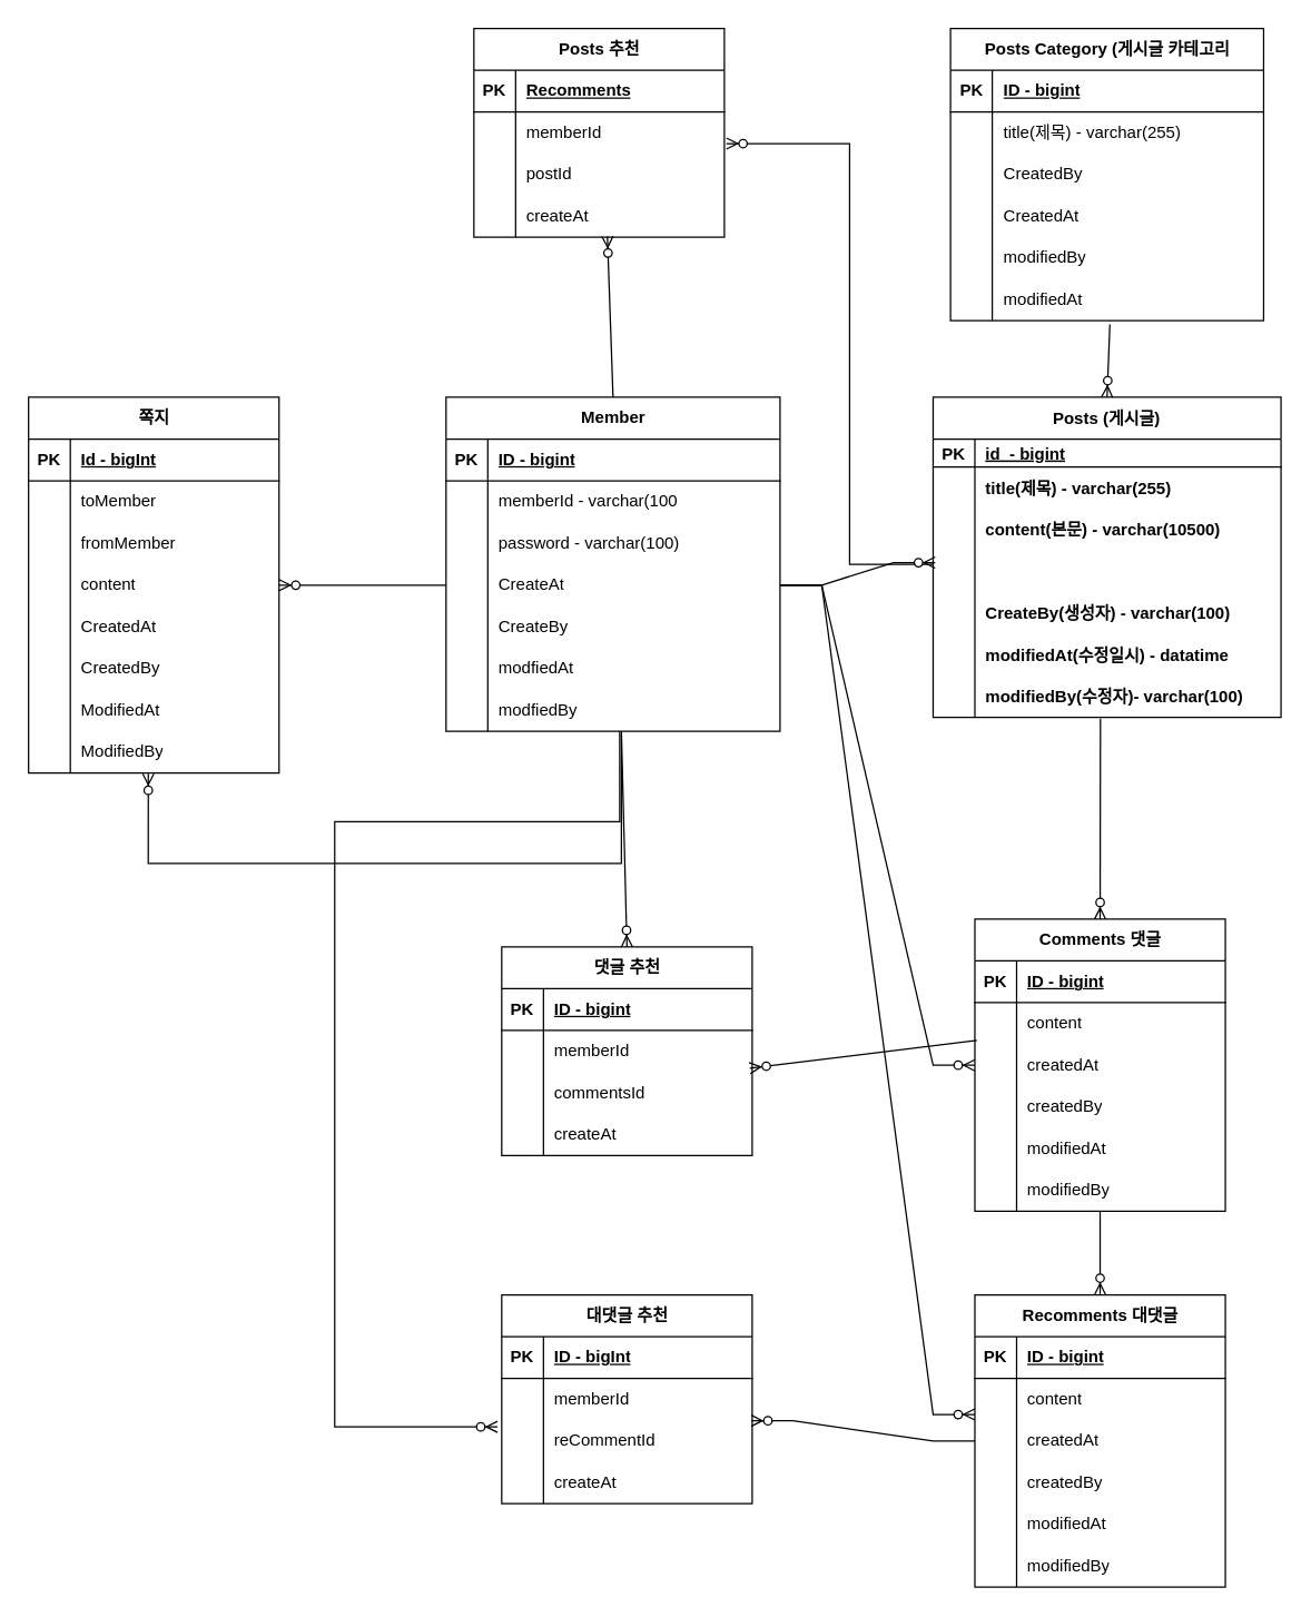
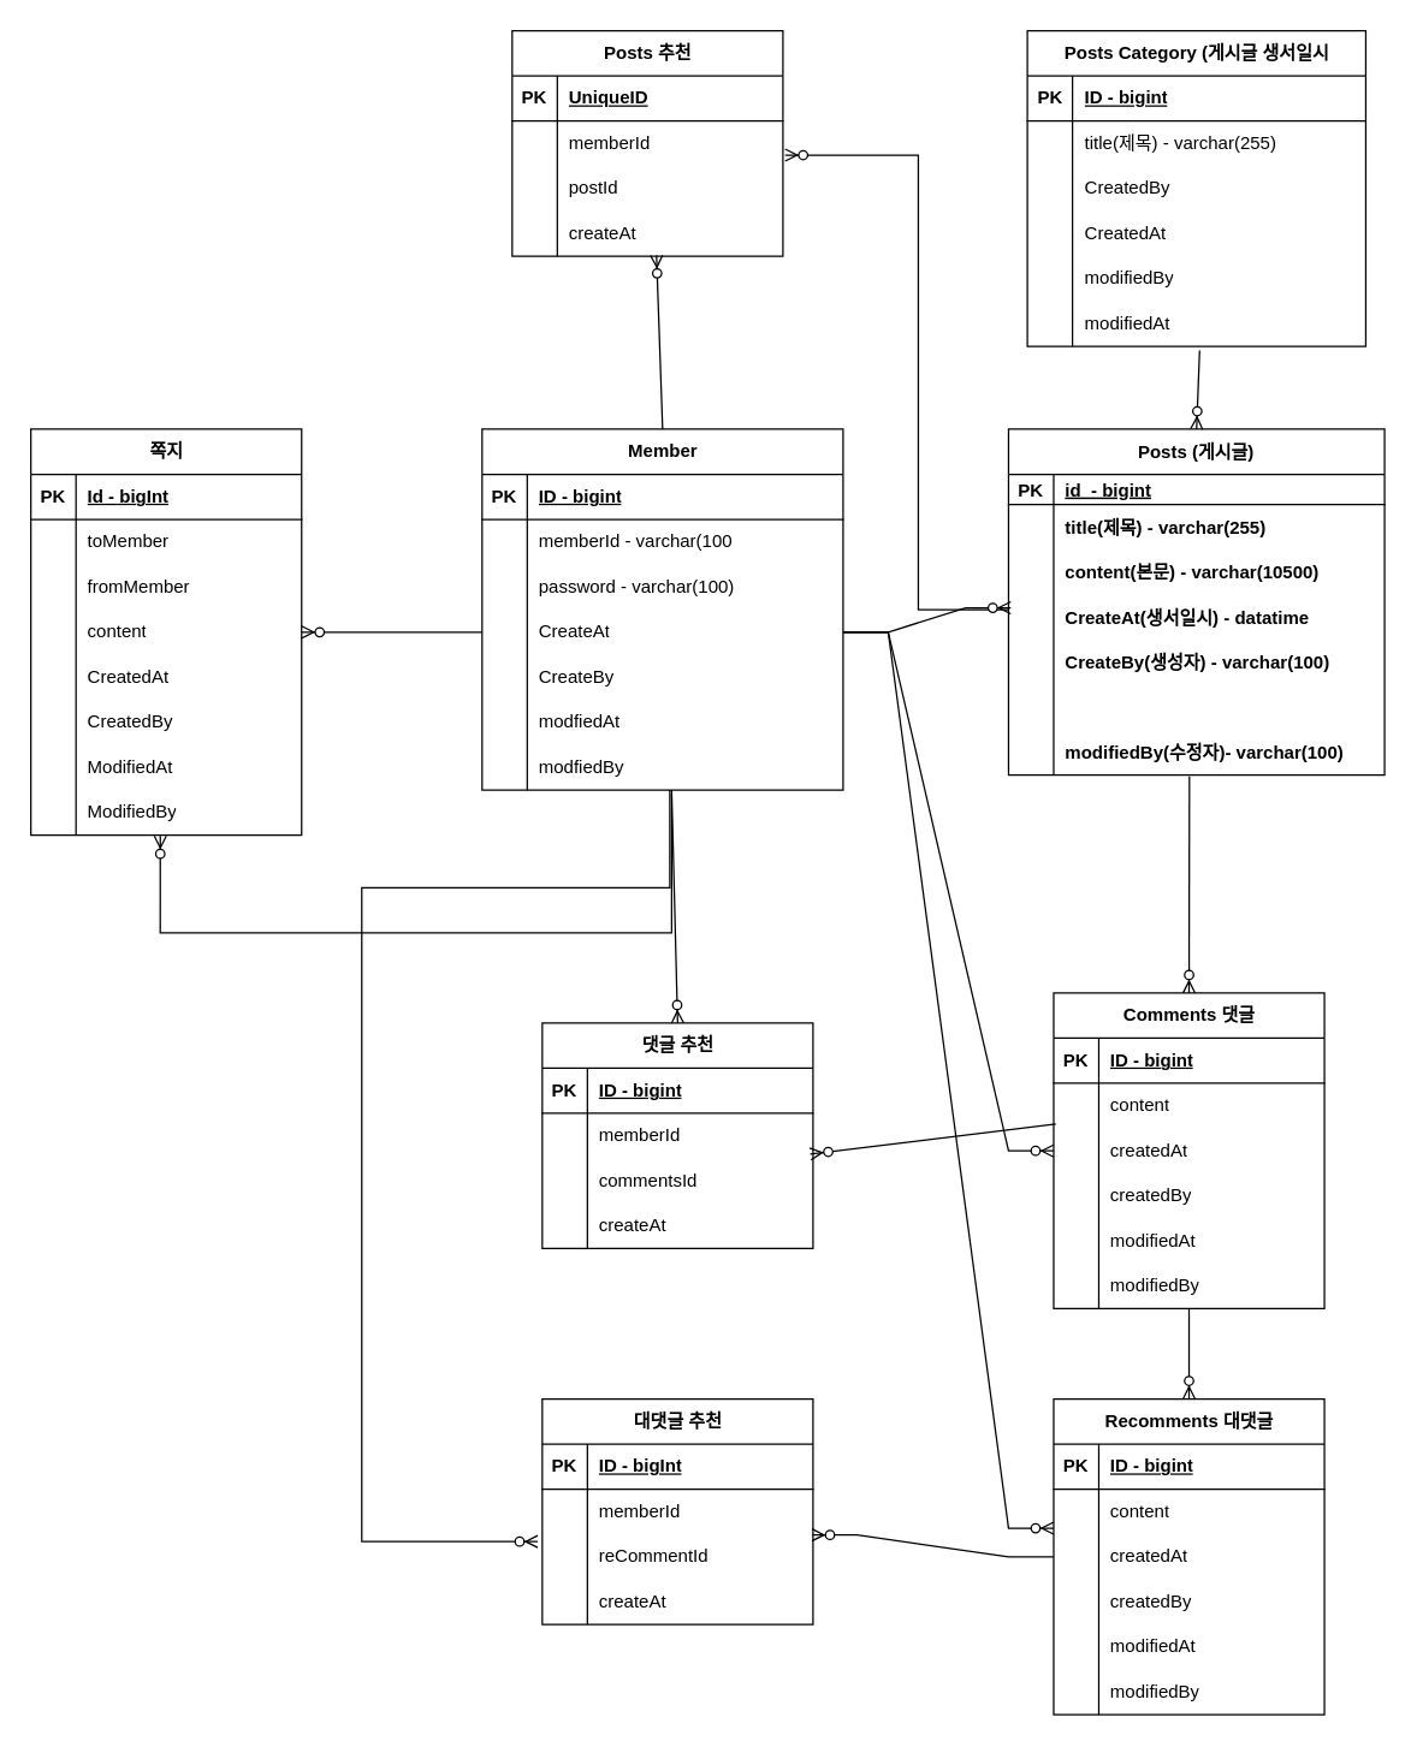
- <mxCell id="122" value="Posts Category (게시글 카테고리" style="shape=table;startSize=30;container=1;collapsible=1;childLayout=tableLayout;fixedRows=1;rowLines=0;fontStyle=1;align=center;resizeLast=1;html=1;" parent="1" vertex="1"><mxGeometry x="682.5" y="20" width="225" height="210" as="geometry" /></mxCell>
+ <mxCell id="122" value="Posts Category (게시글 생서일시" style="shape=table;startSize=30;container=1;collapsible=1;childLayout=tableLayout;fixedRows=1;rowLines=0;fontStyle=1;align=center;resizeLast=1;html=1;" parent="1" vertex="1"><mxGeometry x="682.5" y="20" width="225" height="210" as="geometry" /></mxCell>
- <mxCell id="74" value="Recomments" style="shape=partialRectangle;connectable=0;fillColor=none;top=0;left=0;bottom=0;right=0;align=left;spacingLeft=6;fontStyle=5;overflow=hidden;whiteSpace=wrap;html=1;" parent="72" vertex="1"><mxGeometry x="30" width="150" height="30" as="geometry"><mxRectangle width="150" height="30" as="alternateBounds" /></mxGeometry></mxCell>
+ <mxCell id="74" value="UniqueID" style="shape=partialRectangle;connectable=0;fillColor=none;top=0;left=0;bottom=0;right=0;align=left;spacingLeft=6;fontStyle=5;overflow=hidden;whiteSpace=wrap;html=1;" parent="72" vertex="1"><mxGeometry x="30" width="150" height="30" as="geometry"><mxRectangle width="150" height="30" as="alternateBounds" /></mxGeometry></mxCell>
+ <mxCell id="36" value="CreateAt(생서일시) - datatime" style="shape=partialRectangle;overflow=hidden;connectable=0;fillColor=none;top=0;left=0;bottom=0;right=0;align=left;spacingLeft=6;fontStyle=1" parent="34" vertex="1"><mxGeometry x="30" width="220" height="30" as="geometry"><mxRectangle width="220" height="30" as="alternateBounds" /></mxGeometry></mxCell>
- <mxCell id="42" value="modifiedAt(수정일시) - datatime" style="shape=partialRectangle;overflow=hidden;connectable=0;fillColor=none;top=0;left=0;bottom=0;right=0;align=left;spacingLeft=6;fontStyle=1" parent="40" vertex="1"><mxGeometry x="30" width="220" height="30" as="geometry"><mxRectangle width="220" height="30" as="alternateBounds" /></mxGeometry></mxCell>
